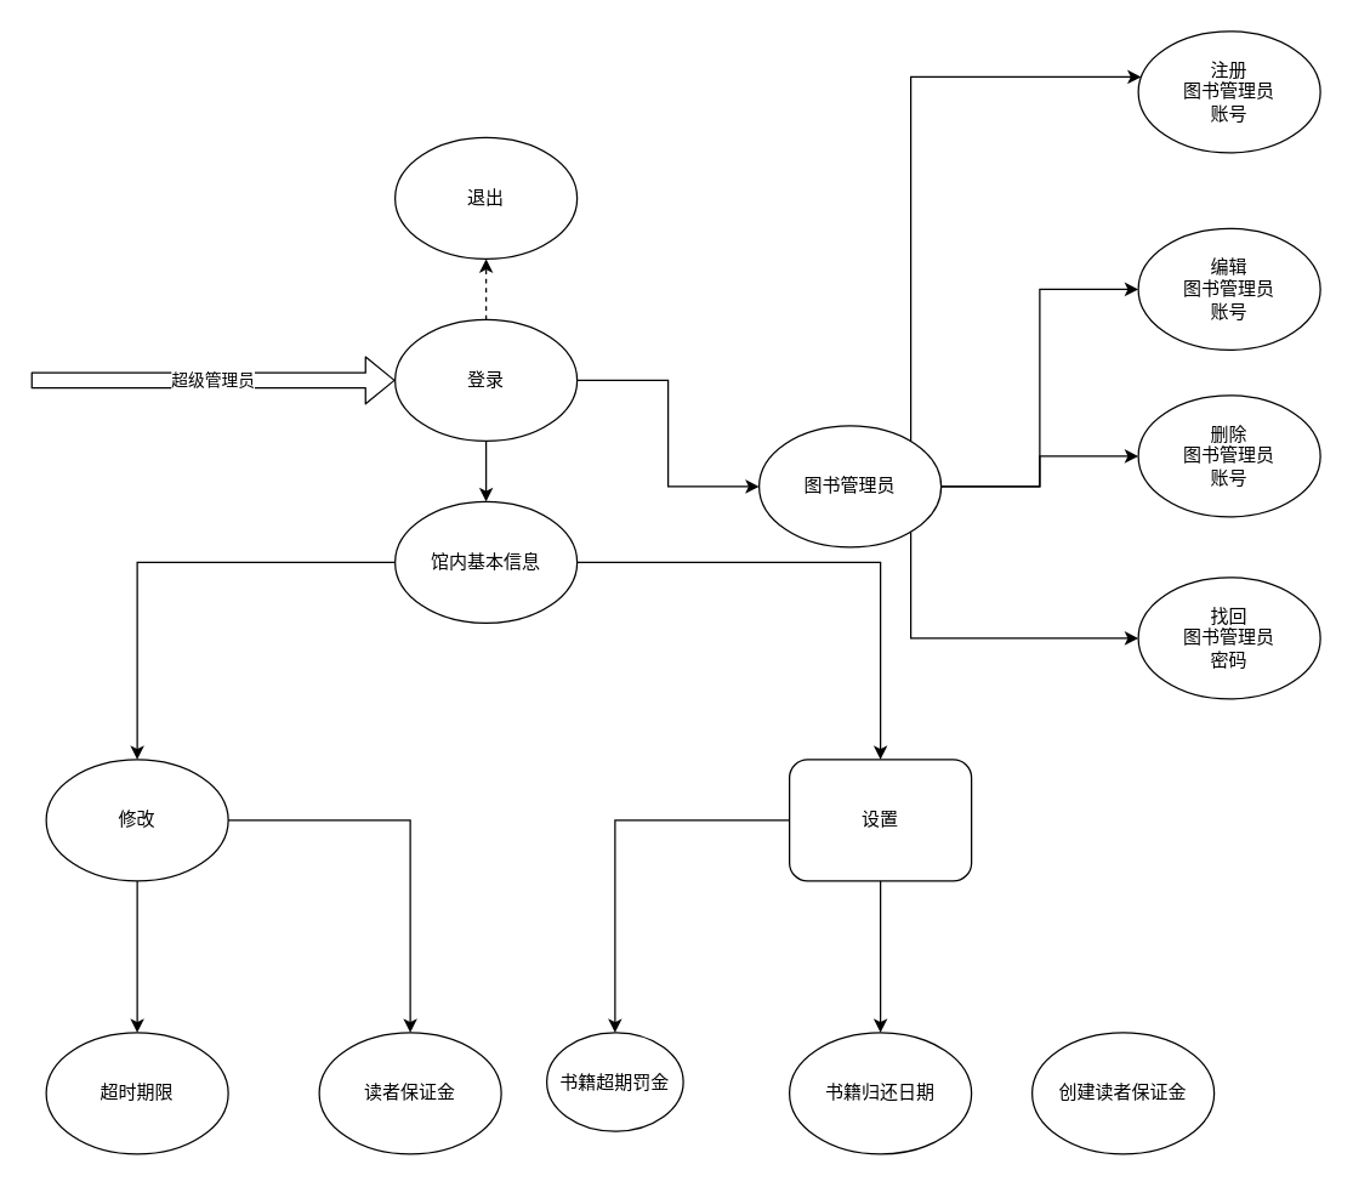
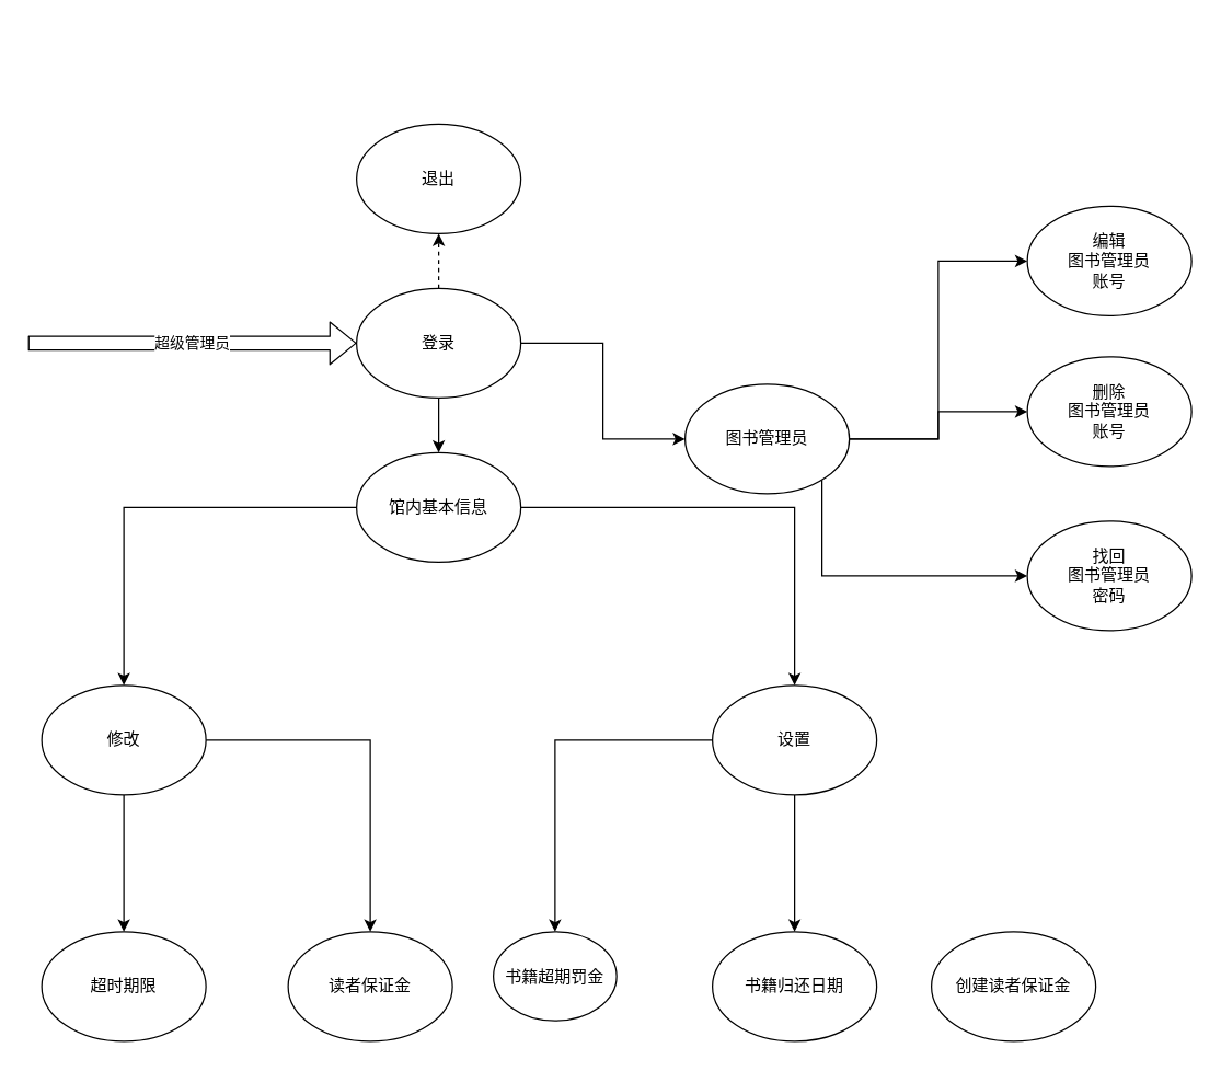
- <mxCell id="29" value="注册&lt;br&gt;图书管理员&lt;br&gt;账号" style="ellipse;whiteSpace=wrap;html=1;" vertex="1" parent="1"><mxGeometry x="750" y="20" width="120" height="80" as="geometry" /></mxCell>
- <mxCell id="20" style="edgeStyle=orthogonalEdgeStyle;rounded=0;orthogonalLoop=1;jettySize=auto;html=1;" edge="1" parent="1" source="24" target="29"><mxGeometry relative="1" as="geometry"><Array as="points"><mxPoint x="600" y="50" /></Array></mxGeometry></mxCell>
- <mxCell id="11" value="设置" style="whiteSpace=wrap;html=1;rounded=1;" vertex="1" parent="1"><mxGeometry x="520" y="500" width="120" height="80" as="geometry" /></mxCell>
+ <mxCell id="11" value="设置" style="ellipse;whiteSpace=wrap;html=1;" vertex="1" parent="1"><mxGeometry x="520" y="500" width="120" height="80" as="geometry" /></mxCell>
